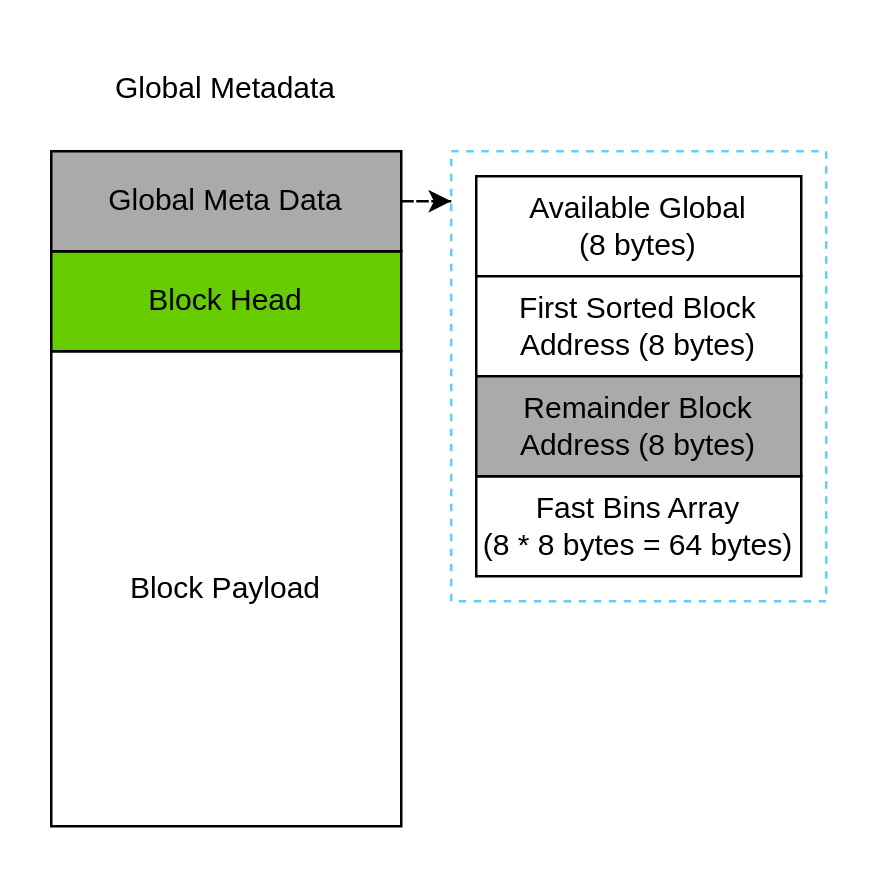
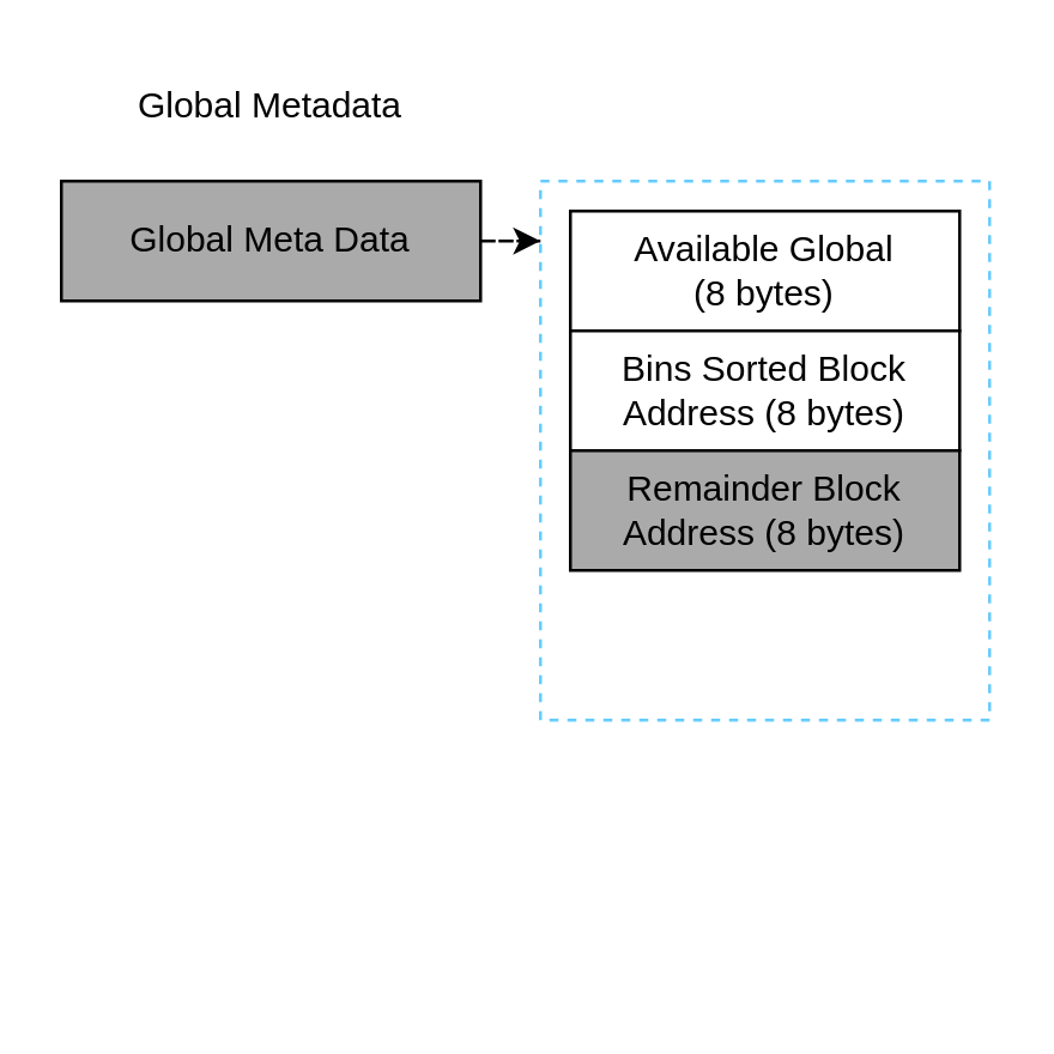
- <mxCell id="4" value="Block Head" style="rounded=0;whiteSpace=wrap;html=1;fillColor=#66cc00;" parent="1" vertex="1"><mxGeometry y="100" width="140" height="40" as="geometry" x="20" /></mxCell>
- <mxCell id="10" value="First Sorted Block Address (8 bytes)" style="rounded=0;whiteSpace=wrap;html=1;fillColor=#FFFFFF;" parent="7" vertex="1"><mxGeometry x="10" y="50" width="130" height="40" as="geometry" /></mxCell>
+ <mxCell id="10" value="Bins Sorted Block Address (8 bytes)" style="rounded=0;whiteSpace=wrap;html=1;fillColor=#FFFFFF;" parent="7" vertex="1"><mxGeometry x="10" y="50" width="130" height="40" as="geometry" /></mxCell>
- <mxCell id="11" value="Fast Bins Array&lt;br&gt;(8 * 8 bytes = 64 bytes)" style="rounded=0;whiteSpace=wrap;html=1;" parent="7" vertex="1"><mxGeometry x="10" y="130" width="130" height="40" as="geometry" /></mxCell>
- <mxCell id="2" value="Block Payload" style="rounded=0;whiteSpace=wrap;html=1;" parent="1" vertex="1"><mxGeometry y="140" width="140" height="190" as="geometry" x="20" /></mxCell>
